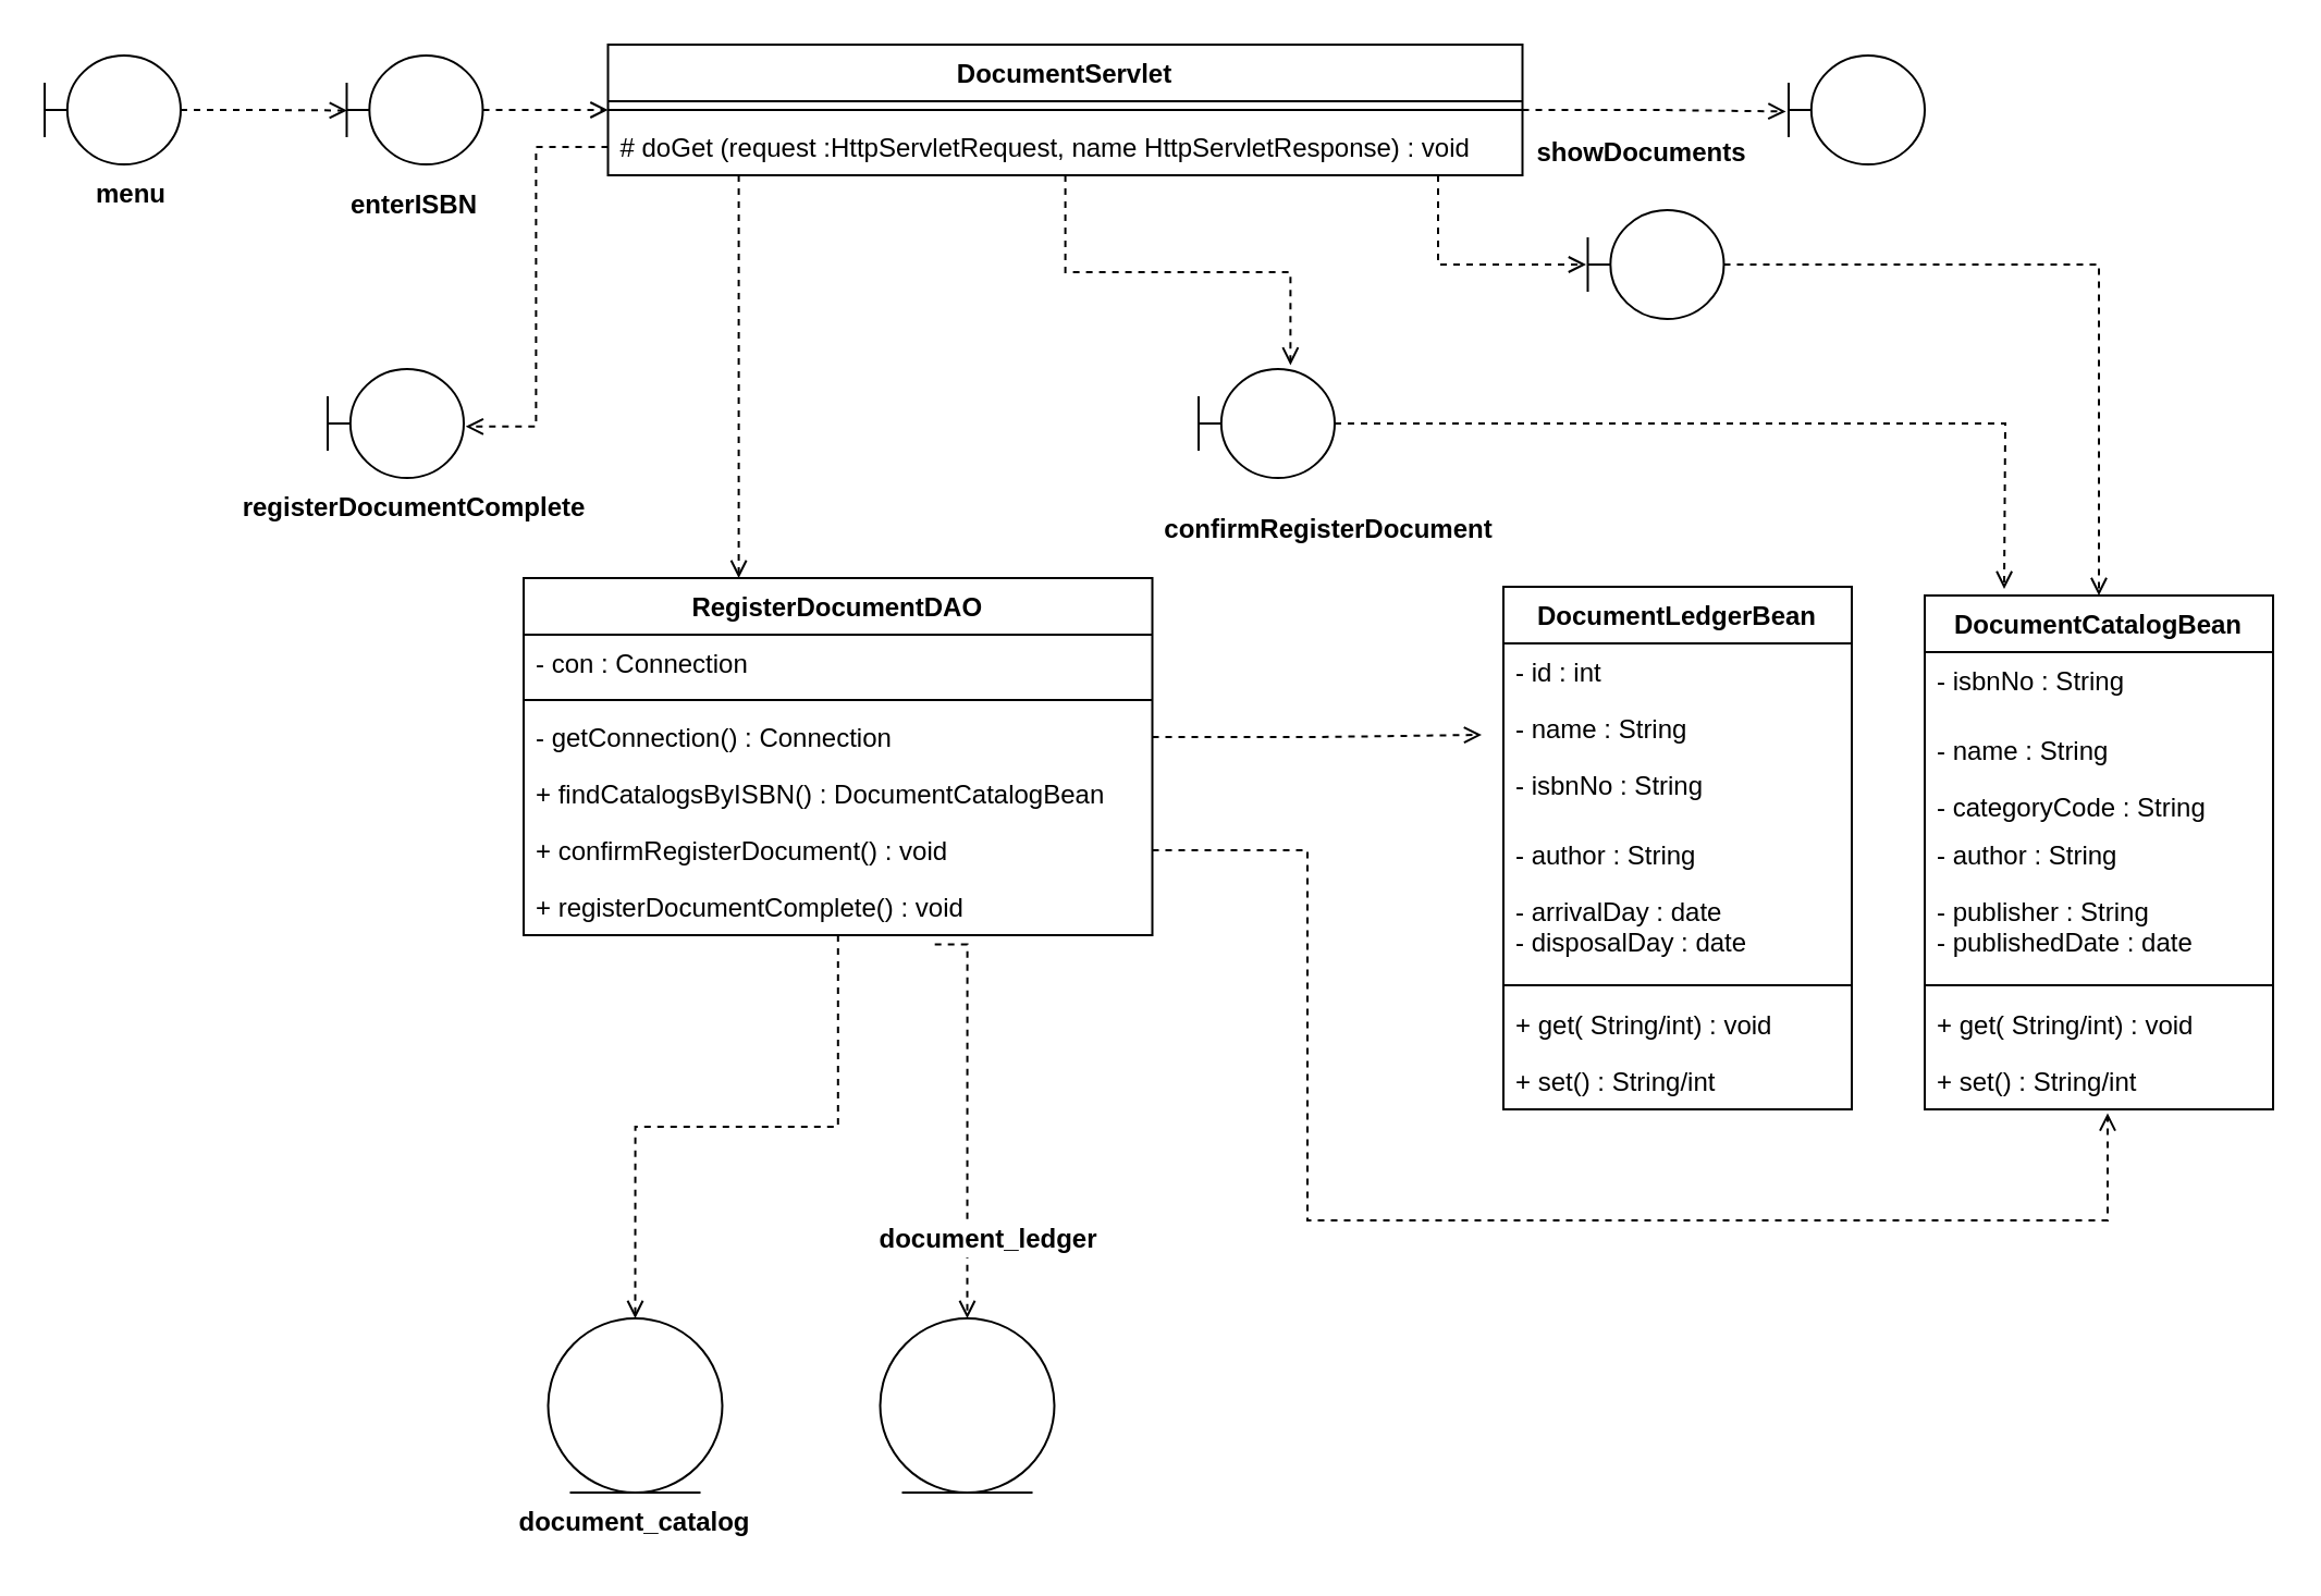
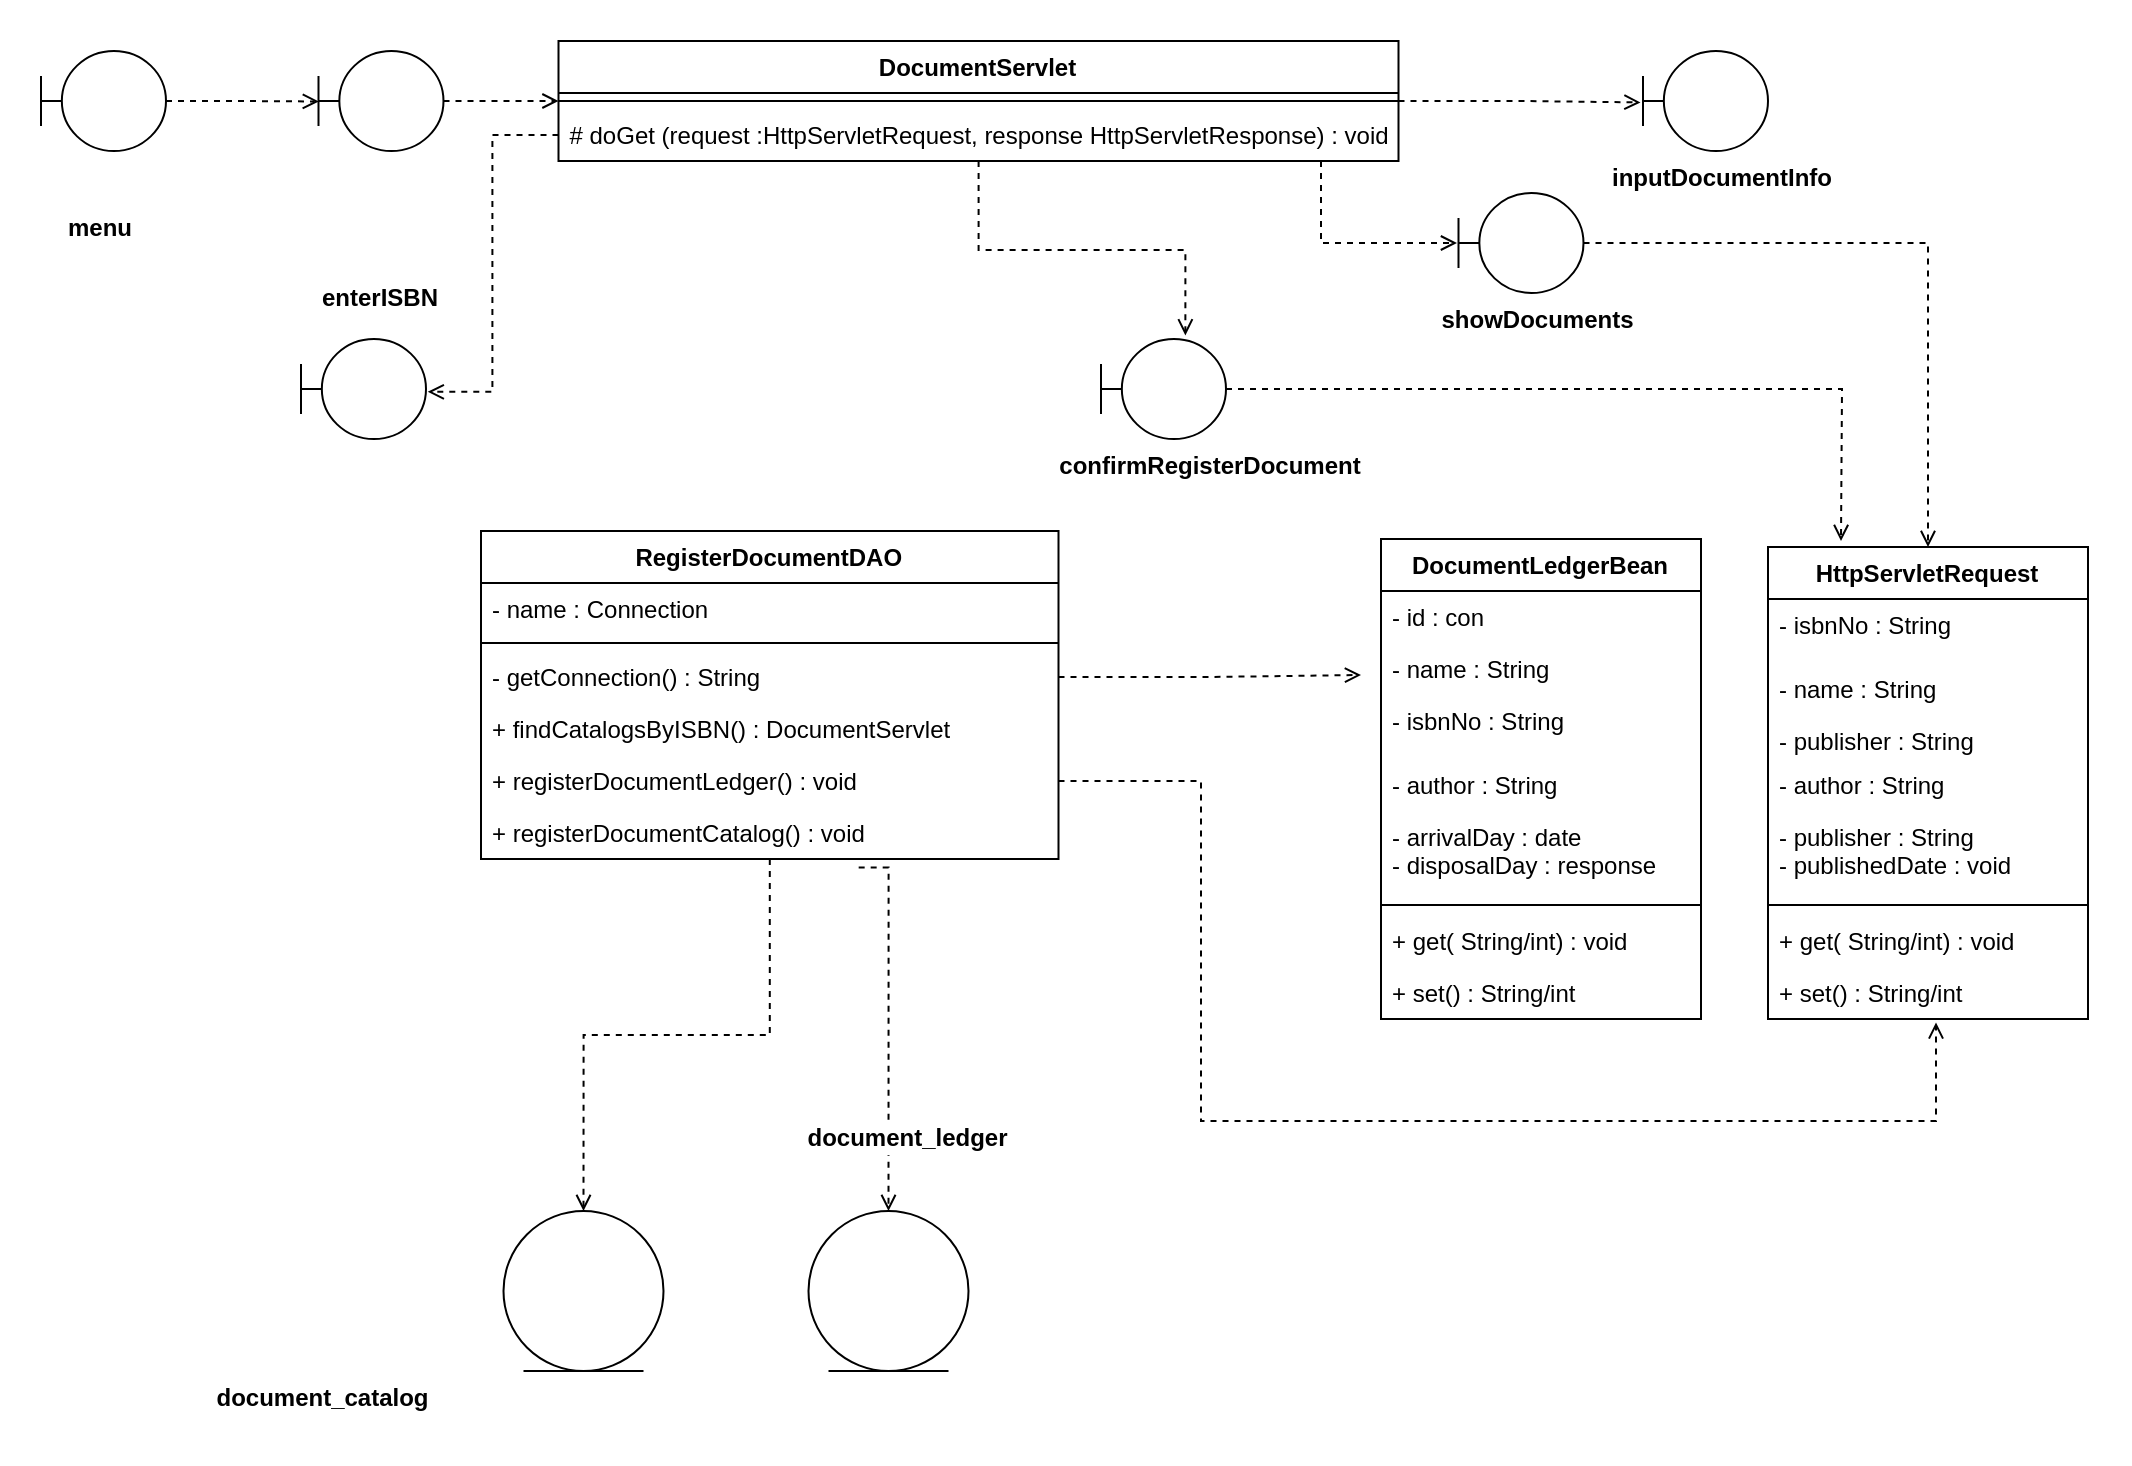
- <mxCell id="9" value="# doGet (request :HttpServletRequest, name HttpServletResponse) : void" style="text;strokeColor=none;fillColor=none;align=left;verticalAlign=top;spacingLeft=4;spacingRight=4;overflow=hidden;rotatable=0;points=[[0,0.5],[1,0.5]];portConstraint=eastwest;" vertex="1" parent="7"><mxGeometry y="34" width="420" height="26" as="geometry" /></mxCell>
+ <mxCell id="9" value="# doGet (request :HttpServletRequest, response HttpServletResponse) : void" style="text;strokeColor=none;fillColor=none;align=left;verticalAlign=top;spacingLeft=4;spacingRight=4;overflow=hidden;rotatable=0;points=[[0,0.5],[1,0.5]];portConstraint=eastwest;" vertex="1" parent="7"><mxGeometry y="34" width="420" height="26" as="geometry" /></mxCell>
- <mxCell id="25" value="showDocuments" style="text;align=center;fontStyle=1;verticalAlign=middle;spacingLeft=3;spacingRight=3;strokeColor=none;rotatable=0;points=[[0,0.5],[1,0.5]];portConstraint=eastwest;labelBackgroundColor=#ffffff;" vertex="1" parent="1"><mxGeometry x="713.75" y="56" width="80" height="26" as="geometry" /></mxCell>
+ <mxCell id="25" value="showDocuments" style="text;align=center;fontStyle=1;verticalAlign=middle;spacingLeft=3;spacingRight=3;strokeColor=none;rotatable=0;points=[[0,0.5],[1,0.5]];portConstraint=eastwest;labelBackgroundColor=#ffffff;" vertex="1" parent="1"><mxGeometry x="728.75" y="146" width="80" height="26" as="geometry" /></mxCell>
- <mxCell id="31" value="menu" style="text;align=center;fontStyle=1;verticalAlign=middle;spacingLeft=3;spacingRight=3;strokeColor=none;rotatable=0;points=[[0,0.5],[1,0.5]];portConstraint=eastwest;labelBackgroundColor=#ffffff;" vertex="1" parent="1"><mxGeometry x="20" y="75" width="80" height="26" as="geometry" /></mxCell>
+ <mxCell id="31" value="menu" style="text;align=center;fontStyle=1;verticalAlign=middle;spacingLeft=3;spacingRight=3;strokeColor=none;rotatable=0;points=[[0,0.5],[1,0.5]];portConstraint=eastwest;labelBackgroundColor=#ffffff;" vertex="1" parent="1"><mxGeometry x="10" y="100" width="80" height="26" as="geometry" /></mxCell>
+ <mxCell id="36" value="inputDocumentInfo" style="text;align=center;fontStyle=1;verticalAlign=middle;spacingLeft=3;spacingRight=3;strokeColor=none;rotatable=0;points=[[0,0.5],[1,0.5]];portConstraint=eastwest;labelBackgroundColor=#ffffff;" vertex="1" parent="1"><mxGeometry x="821" y="75" width="80" height="26" as="geometry" /></mxCell>
- <mxCell id="22" value="enterISBN" style="text;align=center;fontStyle=1;verticalAlign=middle;spacingLeft=3;spacingRight=3;strokeColor=none;rotatable=0;points=[[0,0.5],[1,0.5]];portConstraint=eastwest;labelBackgroundColor=#ffffff;" vertex="1" parent="1"><mxGeometry x="150" y="80" width="80" height="26" as="geometry" /></mxCell>
+ <mxCell id="22" value="enterISBN" style="text;align=center;fontStyle=1;verticalAlign=middle;spacingLeft=3;spacingRight=3;strokeColor=none;rotatable=0;points=[[0,0.5],[1,0.5]];portConstraint=eastwest;labelBackgroundColor=#ffffff;" vertex="1" parent="1"><mxGeometry x="150" y="135" width="80" height="26" as="geometry" /></mxCell>
- <mxCell id="3" style="edgeStyle=orthogonalEdgeStyle;rounded=0;orthogonalLoop=1;jettySize=auto;html=1;dashed=1;endArrow=open;endFill=0;" edge="1" parent="1" source="7" target="14"><mxGeometry relative="1" as="geometry"><Array as="points"><mxPoint x="338.75" y="115" /><mxPoint x="338.75" y="115" /></Array></mxGeometry></mxCell>
- <mxCell id="38" value="registerDocumentComplete" style="text;align=center;fontStyle=1;verticalAlign=middle;spacingLeft=3;spacingRight=3;strokeColor=none;rotatable=0;points=[[0,0.5],[1,0.5]];portConstraint=eastwest;labelBackgroundColor=#ffffff;" vertex="1" parent="1"><mxGeometry x="150" y="219" width="80" height="26" as="geometry" /></mxCell>
- <mxCell id="34" value="confirmRegisterDocument" style="text;align=center;fontStyle=1;verticalAlign=middle;spacingLeft=3;spacingRight=3;strokeColor=none;rotatable=0;points=[[0,0.5],[1,0.5]];portConstraint=eastwest;labelBackgroundColor=#ffffff;" vertex="1" parent="1"><mxGeometry x="525" y="229" width="170" height="26" as="geometry" /></mxCell>
+ <mxCell id="34" value="confirmRegisterDocument" style="text;align=center;fontStyle=1;verticalAlign=middle;spacingLeft=3;spacingRight=3;strokeColor=none;rotatable=0;points=[[0,0.5],[1,0.5]];portConstraint=eastwest;labelBackgroundColor=#ffffff;" vertex="1" parent="1"><mxGeometry x="520" y="219" width="170" height="26" as="geometry" /></mxCell>
- <mxCell id="48" value="DocumentCatalogBean" style="swimlane;fontStyle=1;align=center;verticalAlign=top;childLayout=stackLayout;horizontal=1;startSize=26;horizontalStack=0;resizeParent=1;resizeParentMax=0;resizeLast=0;collapsible=1;marginBottom=0;labelBackgroundColor=#ffffff;" vertex="1" parent="1"><mxGeometry x="883.5" y="273" width="160" height="236" as="geometry" /></mxCell>
+ <mxCell id="48" value="HttpServletRequest" style="swimlane;fontStyle=1;align=center;verticalAlign=top;childLayout=stackLayout;horizontal=1;startSize=26;horizontalStack=0;resizeParent=1;resizeParentMax=0;resizeLast=0;collapsible=1;marginBottom=0;labelBackgroundColor=#ffffff;" vertex="1" parent="1"><mxGeometry x="883.5" y="273" width="160" height="236" as="geometry" /></mxCell>
- <mxCell id="15" value="- con : Connection " style="text;strokeColor=none;fillColor=none;align=left;verticalAlign=top;spacingLeft=4;spacingRight=4;overflow=hidden;rotatable=0;points=[[0,0.5],[1,0.5]];portConstraint=eastwest;" vertex="1" parent="14"><mxGeometry y="26" width="288.75" height="26" as="geometry" /></mxCell>
+ <mxCell id="15" value="- name : Connection " style="text;strokeColor=none;fillColor=none;align=left;verticalAlign=top;spacingLeft=4;spacingRight=4;overflow=hidden;rotatable=0;points=[[0,0.5],[1,0.5]];portConstraint=eastwest;" vertex="1" parent="14"><mxGeometry y="26" width="288.75" height="26" as="geometry" /></mxCell>
- <mxCell id="40" value="- id : int" style="text;strokeColor=none;fillColor=none;align=left;verticalAlign=top;spacingLeft=4;spacingRight=4;overflow=hidden;rotatable=0;points=[[0,0.5],[1,0.5]];portConstraint=eastwest;" vertex="1" parent="39"><mxGeometry y="26" width="160" height="26" as="geometry" /></mxCell>
+ <mxCell id="40" value="- id : con" style="text;strokeColor=none;fillColor=none;align=left;verticalAlign=top;spacingLeft=4;spacingRight=4;overflow=hidden;rotatable=0;points=[[0,0.5],[1,0.5]];portConstraint=eastwest;" vertex="1" parent="39"><mxGeometry y="26" width="160" height="26" as="geometry" /></mxCell>
- <mxCell id="17" value="- getConnection() : Connection" style="text;strokeColor=none;fillColor=none;align=left;verticalAlign=top;spacingLeft=4;spacingRight=4;overflow=hidden;rotatable=0;points=[[0,0.5],[1,0.5]];portConstraint=eastwest;" vertex="1" parent="14"><mxGeometry y="60" width="288.75" height="26" as="geometry" /></mxCell>
+ <mxCell id="17" value="- getConnection() : String" style="text;strokeColor=none;fillColor=none;align=left;verticalAlign=top;spacingLeft=4;spacingRight=4;overflow=hidden;rotatable=0;points=[[0,0.5],[1,0.5]];portConstraint=eastwest;" vertex="1" parent="14"><mxGeometry y="60" width="288.75" height="26" as="geometry" /></mxCell>
- <mxCell id="18" value="+ findCatalogsByISBN() : DocumentCatalogBean" style="text;strokeColor=none;fillColor=none;align=left;verticalAlign=top;spacingLeft=4;spacingRight=4;overflow=hidden;rotatable=0;points=[[0,0.5],[1,0.5]];portConstraint=eastwest;" vertex="1" parent="14"><mxGeometry y="86" width="288.75" height="26" as="geometry" /></mxCell>
+ <mxCell id="18" value="+ findCatalogsByISBN() : DocumentServlet" style="text;strokeColor=none;fillColor=none;align=left;verticalAlign=top;spacingLeft=4;spacingRight=4;overflow=hidden;rotatable=0;points=[[0,0.5],[1,0.5]];portConstraint=eastwest;" vertex="1" parent="14"><mxGeometry y="86" width="288.75" height="26" as="geometry" /></mxCell>
- <mxCell id="51" value="- categoryCode : String" style="text;strokeColor=none;fillColor=none;align=left;verticalAlign=top;spacingLeft=4;spacingRight=4;overflow=hidden;rotatable=0;points=[[0,0.5],[1,0.5]];portConstraint=eastwest;" vertex="1" parent="48"><mxGeometry y="84" width="160" height="22" as="geometry" /></mxCell>
+ <mxCell id="51" value="- publisher : String" style="text;strokeColor=none;fillColor=none;align=left;verticalAlign=top;spacingLeft=4;spacingRight=4;overflow=hidden;rotatable=0;points=[[0,0.5],[1,0.5]];portConstraint=eastwest;" vertex="1" parent="48"><mxGeometry y="84" width="160" height="22" as="geometry" /></mxCell>
- <mxCell id="19" value="+ confirmRegisterDocument() : void" style="text;strokeColor=none;fillColor=none;align=left;verticalAlign=top;spacingLeft=4;spacingRight=4;overflow=hidden;rotatable=0;points=[[0,0.5],[1,0.5]];portConstraint=eastwest;" vertex="1" parent="14"><mxGeometry y="112" width="288.75" height="26" as="geometry" /></mxCell>
+ <mxCell id="19" value="+ registerDocumentLedger() : void" style="text;strokeColor=none;fillColor=none;align=left;verticalAlign=top;spacingLeft=4;spacingRight=4;overflow=hidden;rotatable=0;points=[[0,0.5],[1,0.5]];portConstraint=eastwest;" vertex="1" parent="14"><mxGeometry y="112" width="288.75" height="26" as="geometry" /></mxCell>
- <mxCell id="20" value="+ registerDocumentComplete() : void" style="text;strokeColor=none;fillColor=none;align=left;verticalAlign=top;spacingLeft=4;spacingRight=4;overflow=hidden;rotatable=0;points=[[0,0.5],[1,0.5]];portConstraint=eastwest;" vertex="1" parent="14"><mxGeometry y="138" width="288.75" height="26" as="geometry" /></mxCell>
+ <mxCell id="20" value="+ registerDocumentCatalog() : void" style="text;strokeColor=none;fillColor=none;align=left;verticalAlign=top;spacingLeft=4;spacingRight=4;overflow=hidden;rotatable=0;points=[[0,0.5],[1,0.5]];portConstraint=eastwest;" vertex="1" parent="14"><mxGeometry y="138" width="288.75" height="26" as="geometry" /></mxCell>
- <mxCell id="44" value="- arrivalDay : date&#10;- disposalDay : date" style="text;strokeColor=none;fillColor=none;align=left;verticalAlign=top;spacingLeft=4;spacingRight=4;overflow=hidden;rotatable=0;points=[[0,0.5],[1,0.5]];portConstraint=eastwest;" vertex="1" parent="39"><mxGeometry y="136" width="160" height="42" as="geometry" /></mxCell>
+ <mxCell id="44" value="- arrivalDay : date&#10;- disposalDay : response" style="text;strokeColor=none;fillColor=none;align=left;verticalAlign=top;spacingLeft=4;spacingRight=4;overflow=hidden;rotatable=0;points=[[0,0.5],[1,0.5]];portConstraint=eastwest;" vertex="1" parent="39"><mxGeometry y="136" width="160" height="42" as="geometry" /></mxCell>
- <mxCell id="53" value="- publisher : String&#10;- publishedDate : date" style="text;strokeColor=none;fillColor=none;align=left;verticalAlign=top;spacingLeft=4;spacingRight=4;overflow=hidden;rotatable=0;points=[[0,0.5],[1,0.5]];portConstraint=eastwest;" vertex="1" parent="48"><mxGeometry y="132" width="160" height="42" as="geometry" /></mxCell>
+ <mxCell id="53" value="- publisher : String&#10;- publishedDate : void" style="text;strokeColor=none;fillColor=none;align=left;verticalAlign=top;spacingLeft=4;spacingRight=4;overflow=hidden;rotatable=0;points=[[0,0.5],[1,0.5]];portConstraint=eastwest;" vertex="1" parent="48"><mxGeometry y="132" width="160" height="42" as="geometry" /></mxCell>
- <mxCell id="28" value="document_catalog" style="text;align=center;fontStyle=1;verticalAlign=middle;spacingLeft=3;spacingRight=3;strokeColor=none;rotatable=0;points=[[0,0.5],[1,0.5]];portConstraint=eastwest;labelBackgroundColor=#ffffff;" vertex="1" parent="1"><mxGeometry x="236.25" y="685" width="110" height="26" as="geometry" /></mxCell>
+ <mxCell id="28" value="document_catalog" style="text;align=center;fontStyle=1;verticalAlign=middle;spacingLeft=3;spacingRight=3;strokeColor=none;rotatable=0;points=[[0,0.5],[1,0.5]];portConstraint=eastwest;labelBackgroundColor=#ffffff;" vertex="1" parent="1"><mxGeometry x="106.25" y="685" width="110" height="26" as="geometry" /></mxCell>
